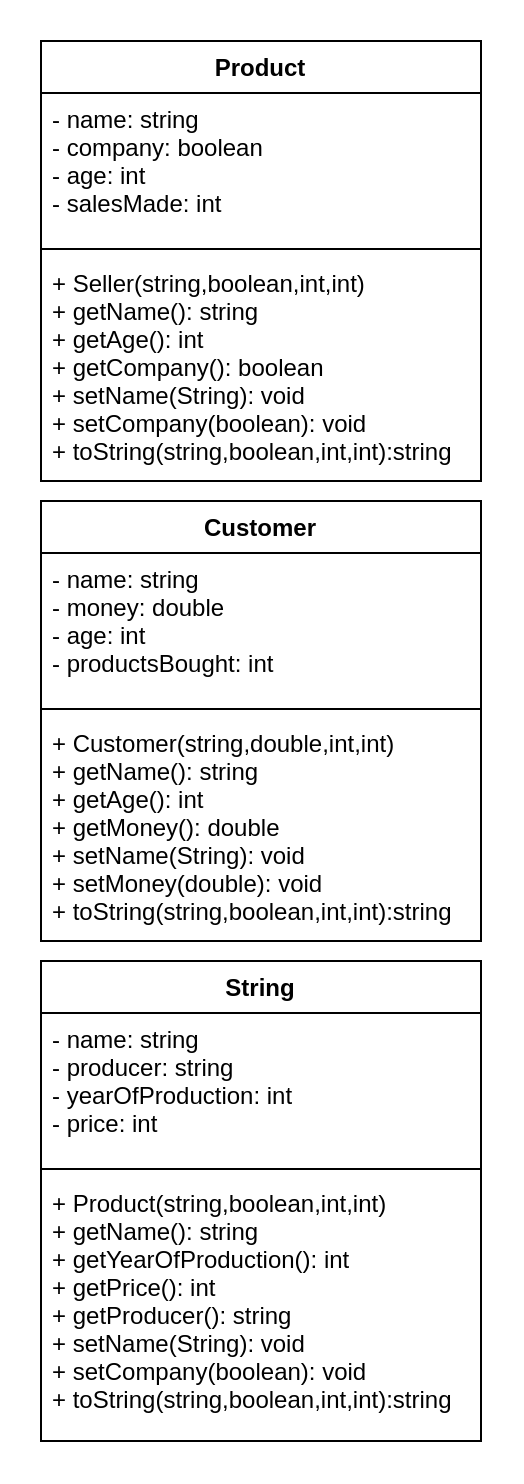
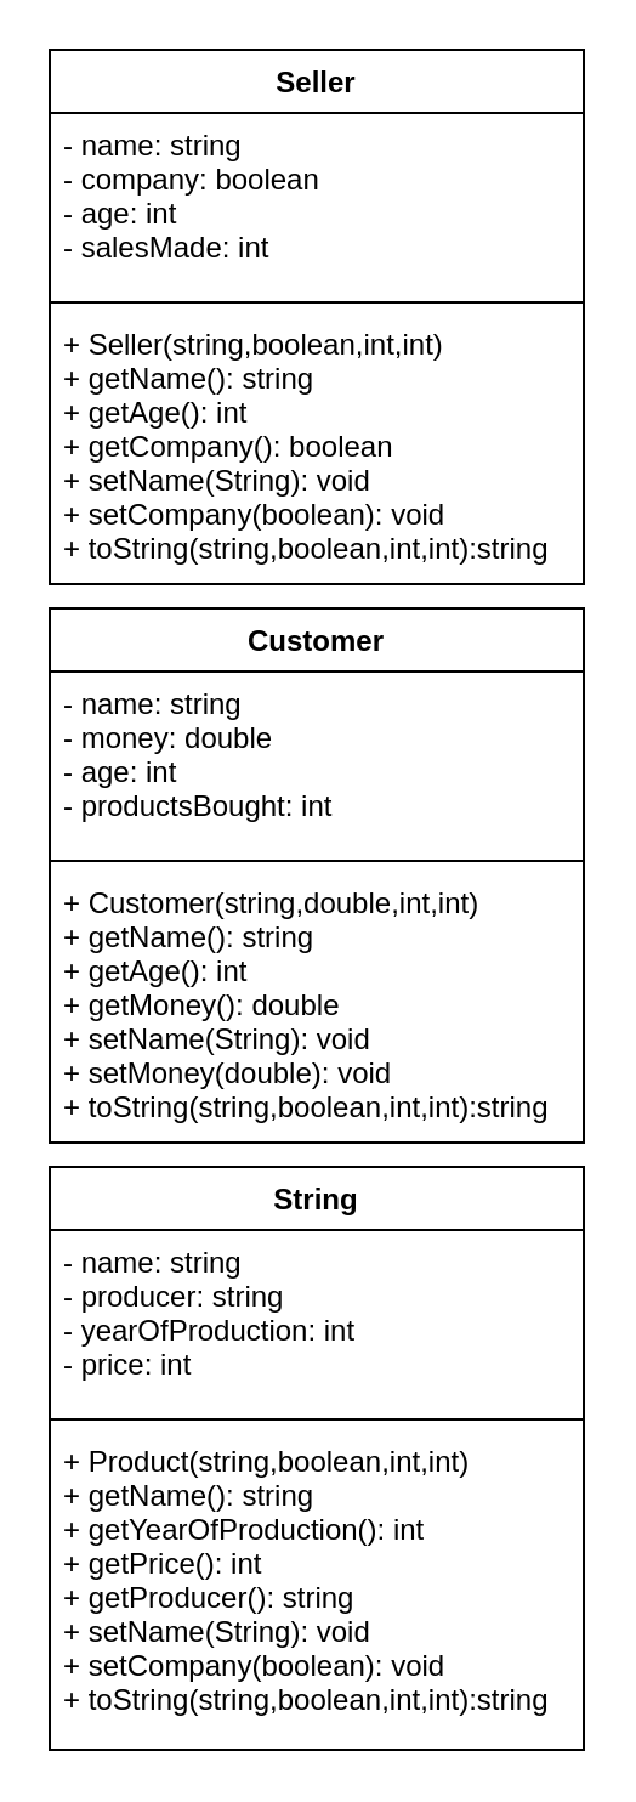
- <mxCell id="2" value="Product" style="swimlane;fontStyle=1;align=center;verticalAlign=top;childLayout=stackLayout;horizontal=1;startSize=26;horizontalStack=0;resizeParent=1;resizeParentMax=0;resizeLast=0;collapsible=1;marginBottom=0;" vertex="1" parent="1"><mxGeometry x="20" y="20" width="220" height="220" as="geometry" /></mxCell>
+ <mxCell id="2" value="Seller" style="swimlane;fontStyle=1;align=center;verticalAlign=top;childLayout=stackLayout;horizontal=1;startSize=26;horizontalStack=0;resizeParent=1;resizeParentMax=0;resizeLast=0;collapsible=1;marginBottom=0;" vertex="1" parent="1"><mxGeometry x="20" y="20" width="220" height="220" as="geometry" /></mxCell>
